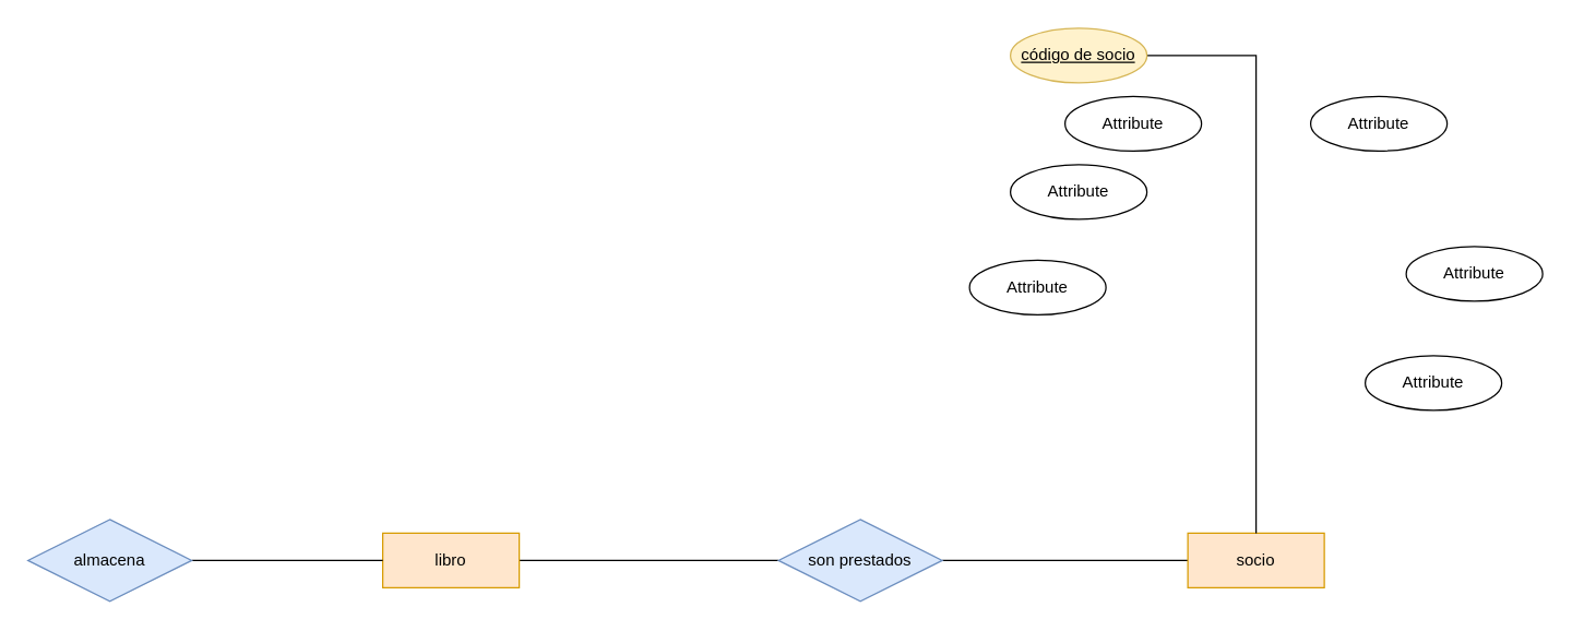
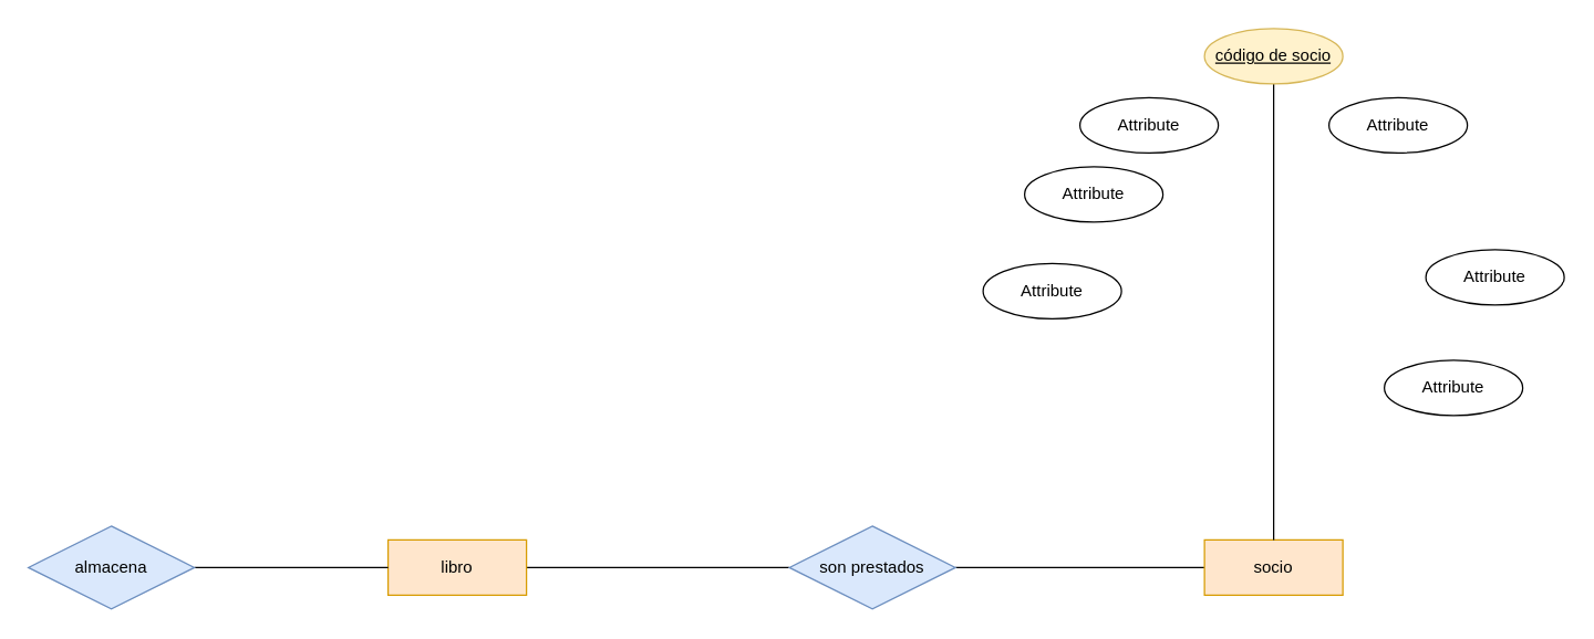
- <mxCell id="10" value="código de socio" style="ellipse;whiteSpace=wrap;html=1;align=center;fontStyle=4;fillColor=#fff2cc;strokeColor=#d6b656;" vertex="1" parent="1"><mxGeometry x="740" y="20" width="100" height="40" as="geometry" /></mxCell>
+ <mxCell id="10" value="código de socio" style="ellipse;whiteSpace=wrap;html=1;align=center;fontStyle=4;fillColor=#fff2cc;strokeColor=#d6b656;" vertex="1" parent="1"><mxGeometry x="870" y="20" width="100" height="40" as="geometry" /></mxCell>
